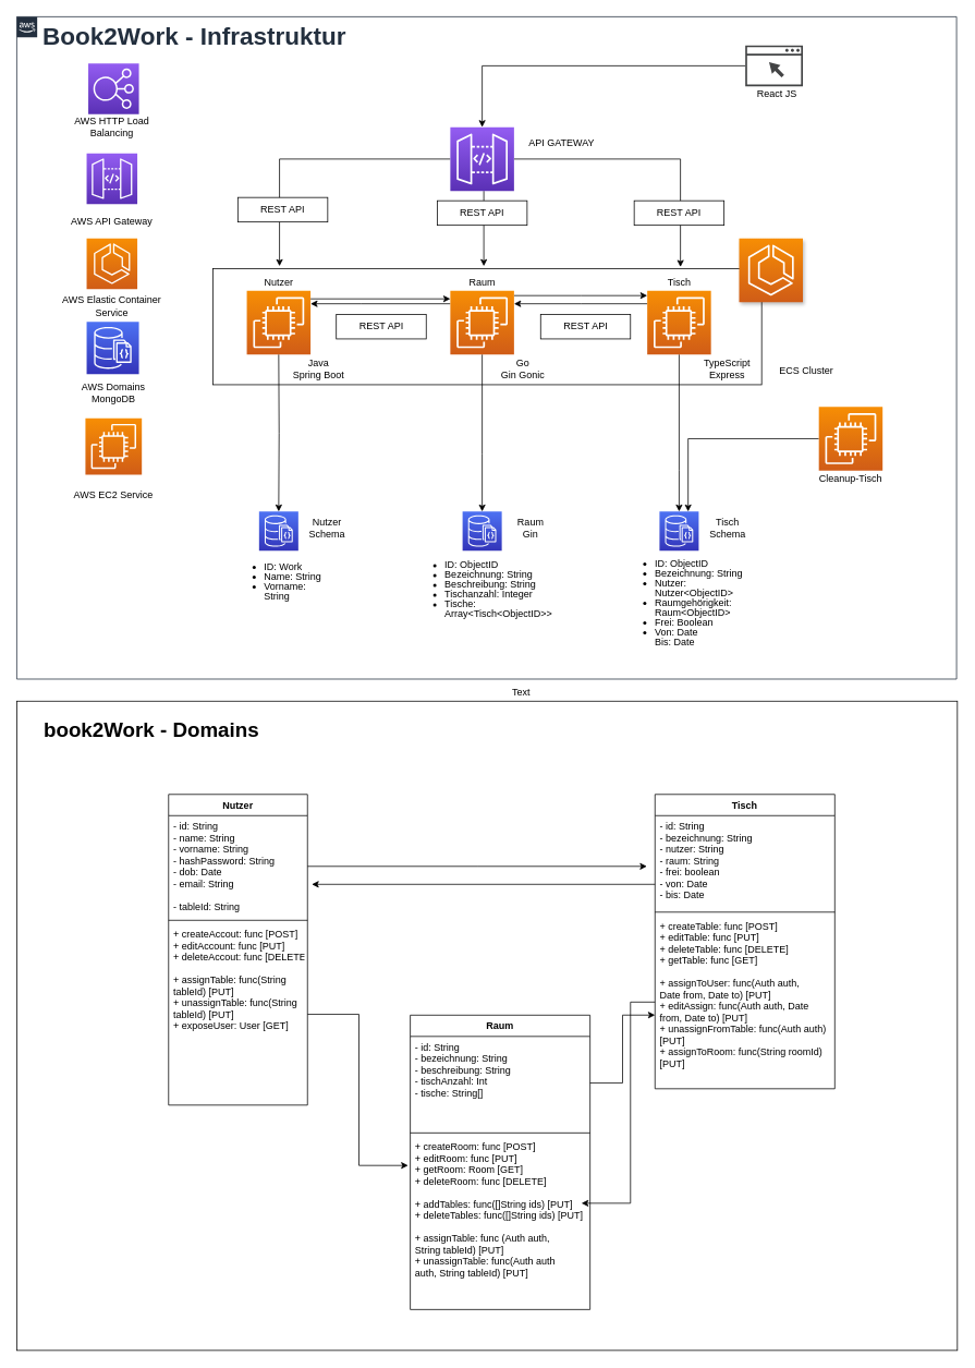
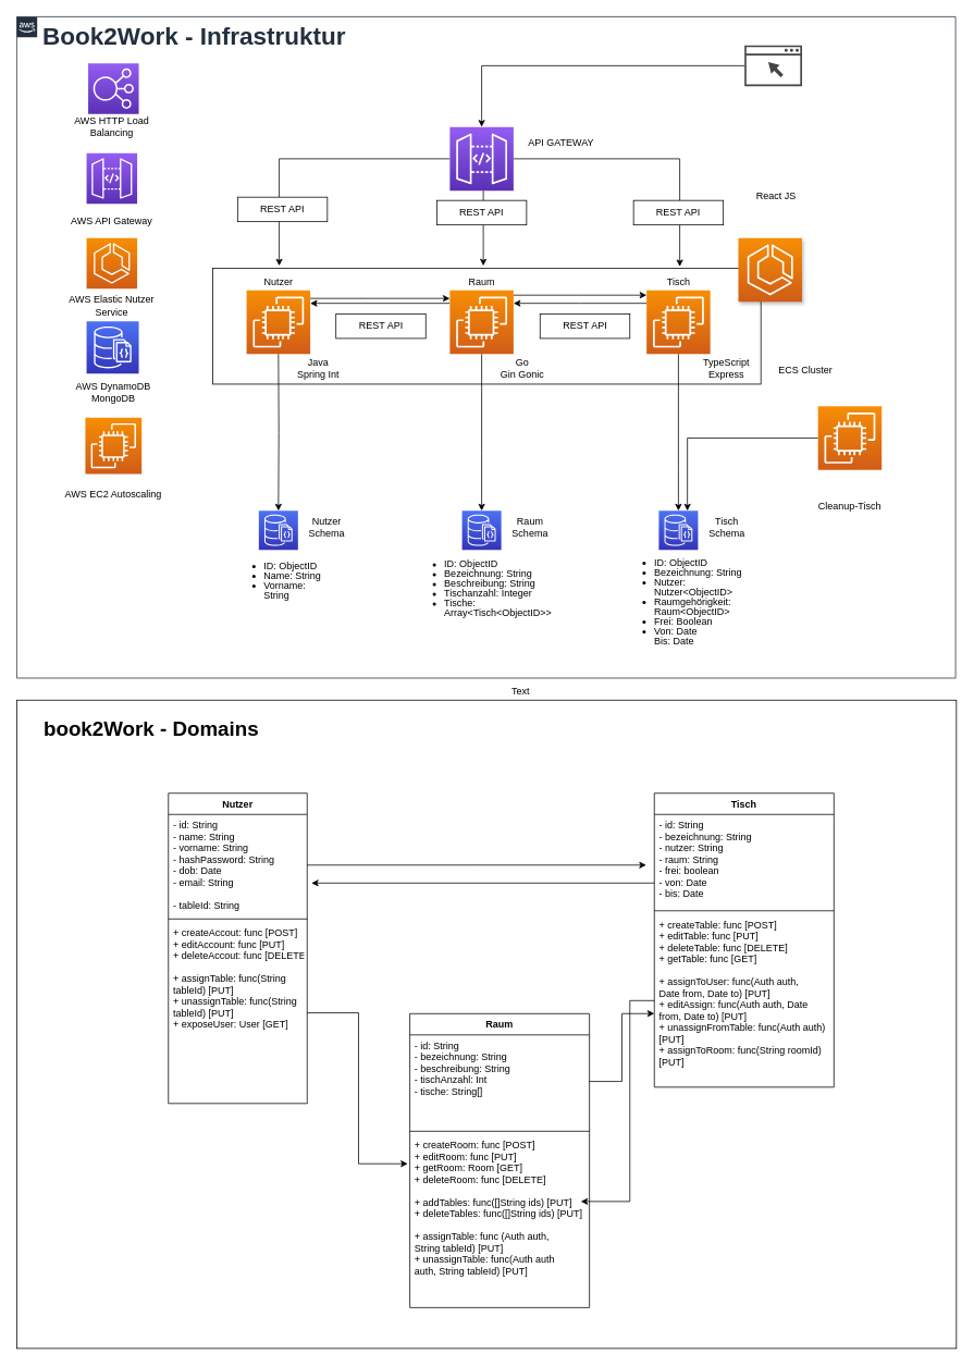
- <mxCell id="30" value="React JS" style="text;html=1;strokeColor=none;fillColor=none;align=center;verticalAlign=middle;whiteSpace=wrap;rounded=0;" parent="1" vertex="1"><mxGeometry x="911.5" y="105" width="77" height="20" as="geometry" /></mxCell>
+ <mxCell id="30" value="React JS" style="text;html=1;strokeColor=none;fillColor=none;align=center;verticalAlign=middle;whiteSpace=wrap;rounded=0;" parent="1" vertex="1"><mxGeometry x="911.5" y="230" width="77" height="20" as="geometry" /></mxCell>
- <mxCell id="36" value="AWS Elastic Container Service" style="text;html=1;strokeColor=none;fillColor=none;align=center;verticalAlign=middle;whiteSpace=wrap;rounded=0;" parent="1" vertex="1"><mxGeometry x="71" y="364" width="131" height="20" as="geometry" /></mxCell>
+ <mxCell id="36" value="AWS Elastic Nutzer Service" style="text;html=1;strokeColor=none;fillColor=none;align=center;verticalAlign=middle;whiteSpace=wrap;rounded=0;" parent="1" vertex="1"><mxGeometry x="71" y="364" width="131" height="20" as="geometry" /></mxCell>
- <mxCell id="27" value="Java&lt;br&gt;Spring Boot" style="text;html=1;strokeColor=none;fillColor=none;align=center;verticalAlign=middle;whiteSpace=wrap;rounded=0;" parent="1" vertex="1"><mxGeometry x="351" y="441" width="77" height="20" as="geometry" /></mxCell>
+ <mxCell id="27" value="Java&lt;br&gt;Spring Int" style="text;html=1;strokeColor=none;fillColor=none;align=center;verticalAlign=middle;whiteSpace=wrap;rounded=0;" parent="1" vertex="1"><mxGeometry x="351" y="441" width="77" height="20" as="geometry" /></mxCell>
- <mxCell id="37" value="AWS Domains&lt;br&gt;MongoDB" style="text;html=1;strokeColor=none;fillColor=none;align=center;verticalAlign=middle;whiteSpace=wrap;rounded=0;" parent="1" vertex="1"><mxGeometry x="73" y="470" width="131" height="20" as="geometry" /></mxCell>
+ <mxCell id="37" value="AWS DynamoDB&lt;br&gt;MongoDB" style="text;html=1;strokeColor=none;fillColor=none;align=center;verticalAlign=middle;whiteSpace=wrap;rounded=0;" parent="1" vertex="1"><mxGeometry x="73" y="470" width="131" height="20" as="geometry" /></mxCell>
- <mxCell id="41" value="Cleanup-Tisch&lt;br&gt;" style="text;html=1;strokeColor=none;fillColor=none;align=center;verticalAlign=middle;whiteSpace=wrap;rounded=0;" parent="1" vertex="1"><mxGeometry x="975" y="575" width="131" height="20" as="geometry" /></mxCell>
+ <mxCell id="41" value="Cleanup-Tisch&lt;br&gt;" style="text;html=1;strokeColor=none;fillColor=none;align=center;verticalAlign=middle;whiteSpace=wrap;rounded=0;" parent="1" vertex="1"><mxGeometry x="975" y="610" width="131" height="20" as="geometry" /></mxCell>
- <mxCell id="63" value="AWS EC2 Service" style="text;html=1;strokeColor=none;fillColor=none;align=center;verticalAlign=middle;whiteSpace=wrap;rounded=0;" parent="1" vertex="1"><mxGeometry x="73" y="595" width="131" height="20" as="geometry" /></mxCell>
+ <mxCell id="63" value="AWS EC2 Autoscaling" style="text;html=1;strokeColor=none;fillColor=none;align=center;verticalAlign=middle;whiteSpace=wrap;rounded=0;" parent="1" vertex="1"><mxGeometry x="73" y="595" width="131" height="20" as="geometry" /></mxCell>
- <mxCell id="25" value="Raum&lt;br&gt;Gin" style="text;html=1;strokeColor=none;fillColor=none;align=center;verticalAlign=middle;whiteSpace=wrap;rounded=0;" parent="1" vertex="1"><mxGeometry x="628.5" y="635" width="40" height="20" as="geometry" /></mxCell>
+ <mxCell id="25" value="Raum&lt;br&gt;Schema" style="text;html=1;strokeColor=none;fillColor=none;align=center;verticalAlign=middle;whiteSpace=wrap;rounded=0;" parent="1" vertex="1"><mxGeometry x="628.5" y="635" width="40" height="20" as="geometry" /></mxCell>
- <mxCell id="19" value="&lt;ul style=&quot;line-height: 100%&quot;&gt;&lt;li&gt;ID: Work&lt;/li&gt;&lt;li&gt;Name: String&lt;br&gt;&lt;/li&gt;&lt;li&gt;Vorname: String&lt;/li&gt;&lt;/ul&gt;" style="text;html=1;strokeColor=none;fillColor=none;align=left;verticalAlign=middle;whiteSpace=wrap;rounded=0;" parent="1" vertex="1"><mxGeometry x="280.5" y="635" width="120" height="150" as="geometry" /></mxCell>
+ <mxCell id="19" value="&lt;ul style=&quot;line-height: 100%&quot;&gt;&lt;li&gt;ID: ObjectID&lt;/li&gt;&lt;li&gt;Name: String&lt;br&gt;&lt;/li&gt;&lt;li&gt;Vorname: String&lt;/li&gt;&lt;/ul&gt;" style="text;html=1;strokeColor=none;fillColor=none;align=left;verticalAlign=middle;whiteSpace=wrap;rounded=0;" parent="1" vertex="1"><mxGeometry x="280.5" y="635" width="120" height="150" as="geometry" /></mxCell>
